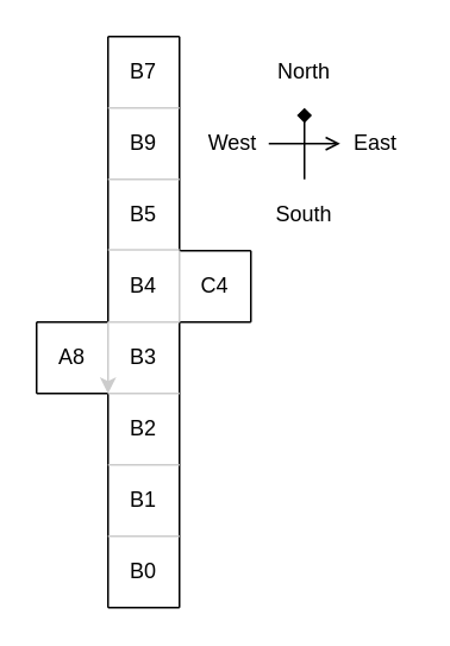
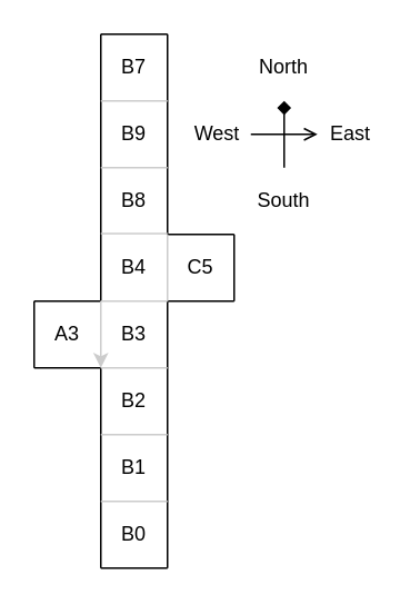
- <mxCell id="17" value="B5" style="text;html=1;strokeColor=none;fillColor=none;align=center;verticalAlign=middle;whiteSpace=wrap;rounded=0;" parent="1" vertex="1"><mxGeometry x="60" y="100" width="40" height="40" as="geometry" /></mxCell>
+ <mxCell id="17" value="B8" style="text;html=1;strokeColor=none;fillColor=none;align=center;verticalAlign=middle;whiteSpace=wrap;rounded=0;" parent="1" vertex="1"><mxGeometry x="60" y="100" width="40" height="40" as="geometry" /></mxCell>
- <mxCell id="21" value="C4" style="text;html=1;strokeColor=none;fillColor=none;align=center;verticalAlign=middle;whiteSpace=wrap;rounded=0;" parent="1" vertex="1"><mxGeometry x="100" y="140" width="40" height="40" as="geometry" /></mxCell>
+ <mxCell id="21" value="C5" style="text;html=1;strokeColor=none;fillColor=none;align=center;verticalAlign=middle;whiteSpace=wrap;rounded=0;" parent="1" vertex="1"><mxGeometry x="100" y="140" width="40" height="40" as="geometry" /></mxCell>
- <mxCell id="14" value="A8" style="text;html=1;strokeColor=none;fillColor=none;align=center;verticalAlign=middle;whiteSpace=wrap;rounded=0;" parent="1" vertex="1"><mxGeometry x="20" y="180" width="40" height="40" as="geometry" /></mxCell>
+ <mxCell id="14" value="A3" style="text;html=1;strokeColor=none;fillColor=none;align=center;verticalAlign=middle;whiteSpace=wrap;rounded=0;" parent="1" vertex="1"><mxGeometry x="20" y="180" width="40" height="40" as="geometry" /></mxCell>
